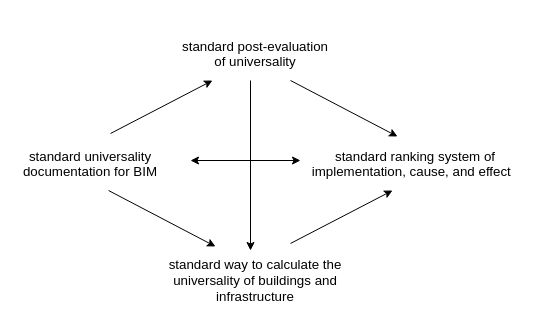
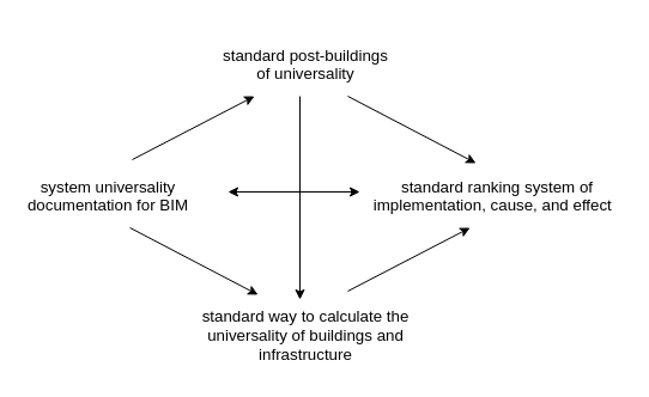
- <mxCell id="2" value="&lt;p class=&quot;MsoNormal&quot; style=&quot;line-height:normal&quot;&gt;&lt;span lang=&quot;EN-US&quot; style=&quot;font-size:10.0pt;font-family:&amp;quot;Daytona Light&amp;quot;,sans-serif;mso-ansi-language:&lt;br/&gt;EN-US&quot;&gt;standard post-evaluation of universality&lt;/span&gt;&lt;/p&gt;" style="text;whiteSpace=wrap;html=1;align=center;" vertex="1" parent="1"><mxGeometry x="180" y="20" width="150" height="60" as="geometry" /></mxCell>
+ <mxCell id="2" value="&lt;p class=&quot;MsoNormal&quot; style=&quot;line-height:normal&quot;&gt;&lt;span lang=&quot;EN-US&quot; style=&quot;font-size:10.0pt;font-family:&amp;quot;Daytona Light&amp;quot;,sans-serif;mso-ansi-language:&lt;br/&gt;EN-US&quot;&gt;standard post-buildings of universality&lt;/span&gt;&lt;/p&gt;" style="text;whiteSpace=wrap;html=1;align=center;" vertex="1" parent="1"><mxGeometry x="180" y="20" width="150" height="60" as="geometry" /></mxCell>
- <mxCell id="4" value="&lt;p class=&quot;MsoNormal&quot; style=&quot;line-height:normal&quot;&gt;&lt;span lang=&quot;EN-US&quot; style=&quot;font-size:10.0pt;font-family:&amp;quot;Daytona Light&amp;quot;,sans-serif;mso-ansi-language:&lt;br/&gt;EN-US&quot;&gt;standard universality documentation for BIM &lt;/span&gt;&lt;/p&gt;" style="text;whiteSpace=wrap;html=1;align=center;" vertex="1" parent="1"><mxGeometry x="20" y="130" width="140" height="60" as="geometry" /></mxCell>
+ <mxCell id="4" value="&lt;p class=&quot;MsoNormal&quot; style=&quot;line-height:normal&quot;&gt;&lt;span lang=&quot;EN-US&quot; style=&quot;font-size:10.0pt;font-family:&amp;quot;Daytona Light&amp;quot;,sans-serif;mso-ansi-language:&lt;br/&gt;EN-US&quot;&gt;system universality documentation for BIM &lt;/span&gt;&lt;/p&gt;" style="text;whiteSpace=wrap;html=1;align=center;" vertex="1" parent="1"><mxGeometry x="20" y="130" width="140" height="60" as="geometry" /></mxCell>
